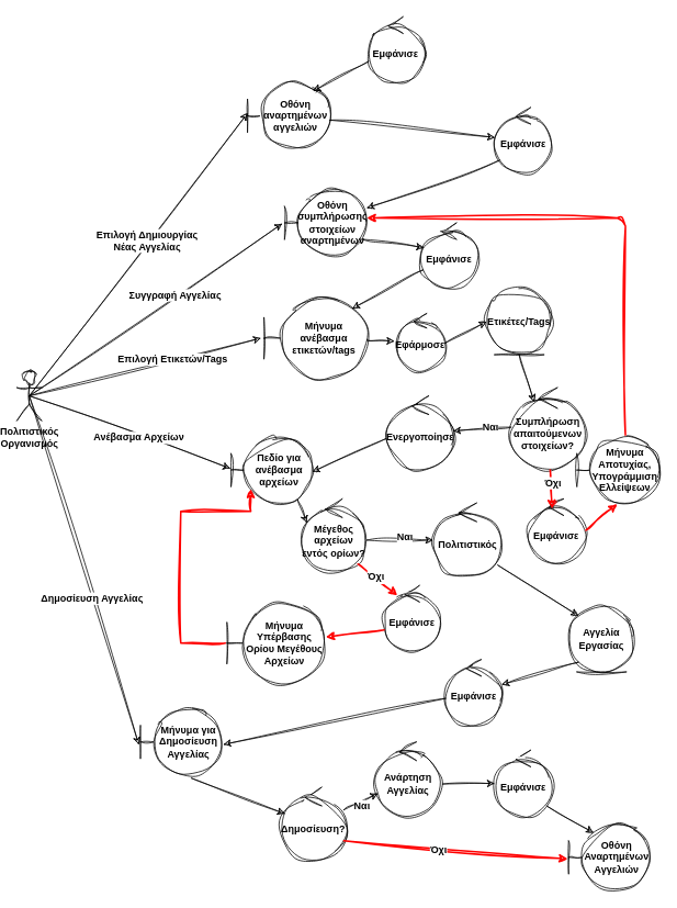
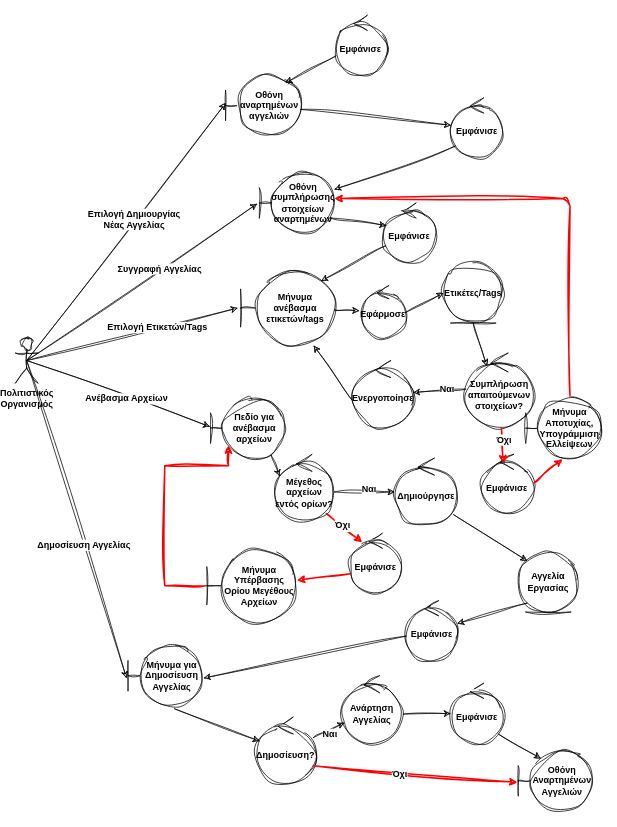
- <mxCell id="26" value="" style="endArrow=classic;html=1;rounded=1;exitX=-0.025;exitY=0.578;exitDx=0;exitDy=0;exitPerimeter=0;entryX=0.99;entryY=0.525;entryDx=0;entryDy=0;entryPerimeter=0;labelBackgroundColor=none;fontColor=default;sketch=1;curveFitting=1;jiggle=2;fontStyle=1;labelBorderColor=none;" parent="1" source="25" target="20" edge="1"><mxGeometry width="50" height="50" relative="1" as="geometry"><mxPoint x="330" y="440" as="sourcePoint" /><mxPoint x="380" y="390" as="targetPoint" /></mxGeometry></mxCell>
+ <mxCell id="26" value="" style="endArrow=classic;html=1;rounded=1;exitX=-0.025;exitY=0.578;exitDx=0;exitDy=0;exitPerimeter=0;labelBackgroundColor=none;fontColor=default;sketch=1;curveFitting=1;jiggle=2;fontStyle=1;labelBorderColor=none;" parent="1" source="25" target="14" edge="1"><mxGeometry width="50" height="50" relative="1" as="geometry"><mxPoint x="330" y="440" as="sourcePoint" /><mxPoint x="380" y="390" as="targetPoint" /></mxGeometry></mxCell>
- <mxCell id="33" value="Πολιτιστικός" style="ellipse;shape=umlControl;whiteSpace=wrap;html=1;rounded=1;labelBackgroundColor=none;sketch=1;curveFitting=1;jiggle=2;fontStyle=1;labelBorderColor=none;" parent="1" vertex="1"><mxGeometry x="525" y="610" width="85" height="90" as="geometry" /></mxCell>
+ <mxCell id="33" value="Δημιούργησε" style="ellipse;shape=umlControl;whiteSpace=wrap;html=1;rounded=1;labelBackgroundColor=none;sketch=1;curveFitting=1;jiggle=2;fontStyle=1;labelBorderColor=none;" parent="1" vertex="1"><mxGeometry x="525" y="610" width="85" height="90" as="geometry" /></mxCell>
